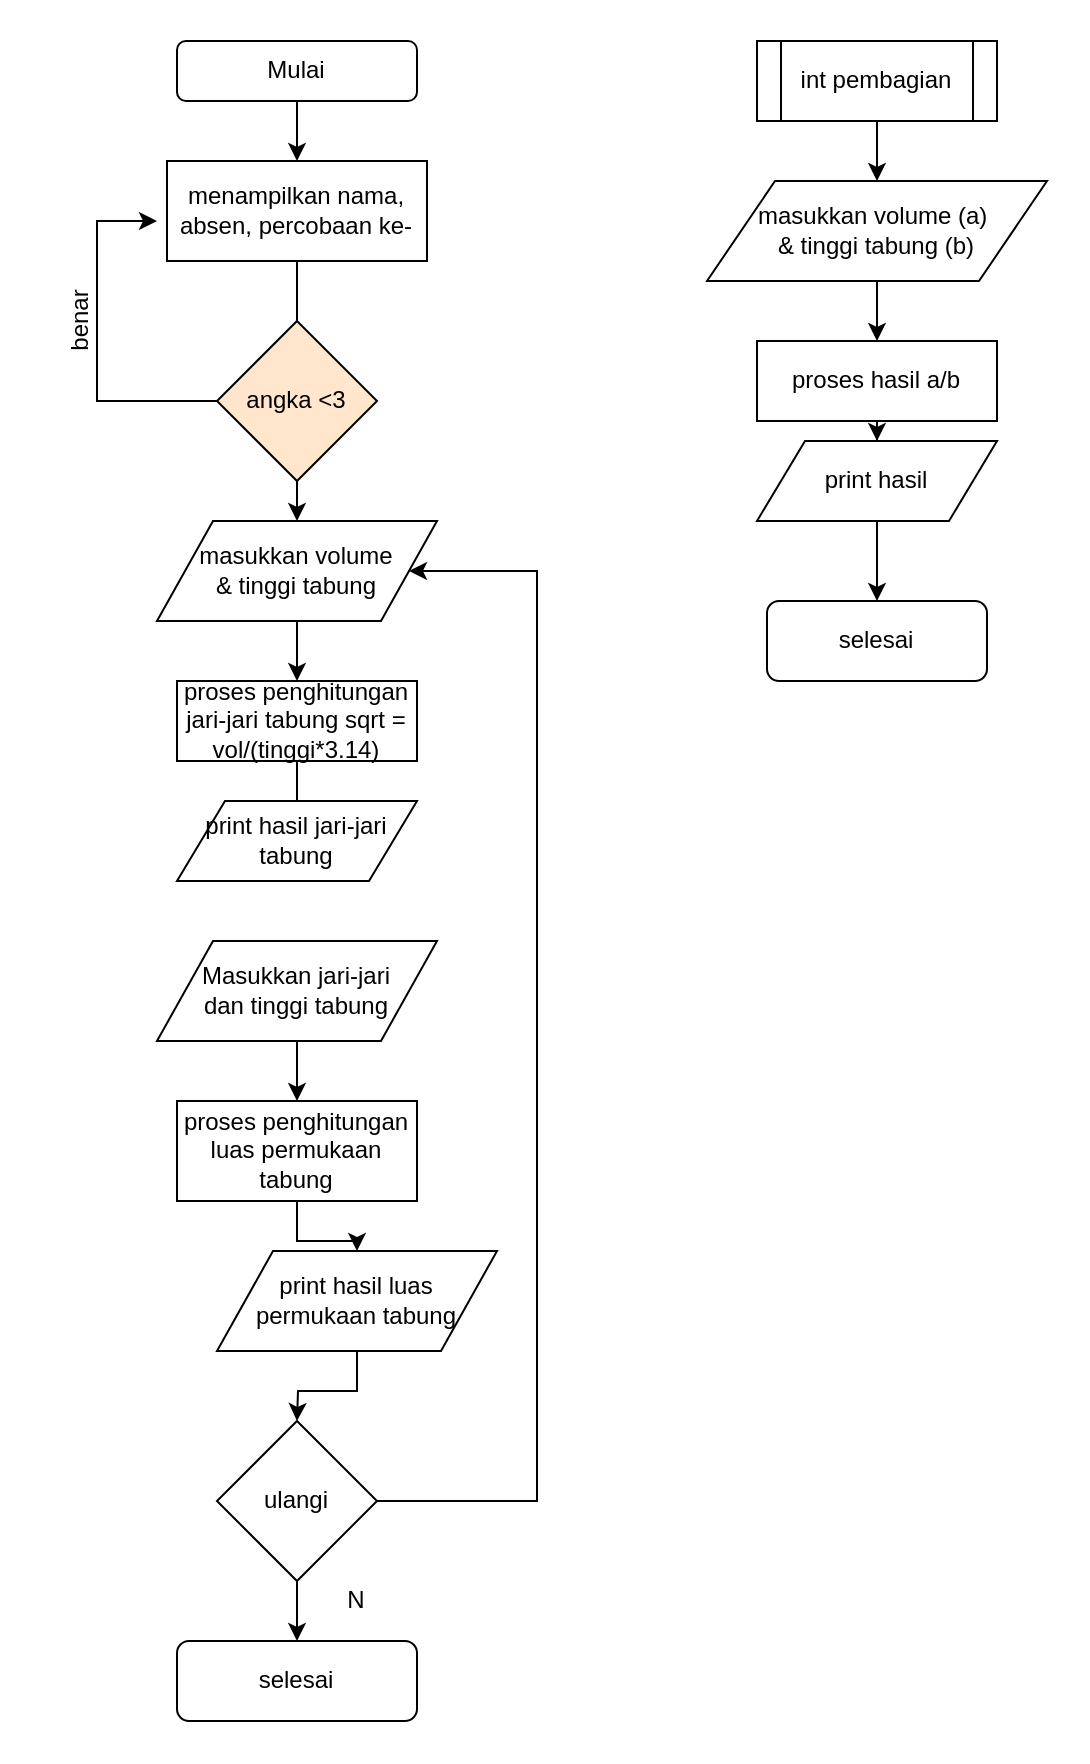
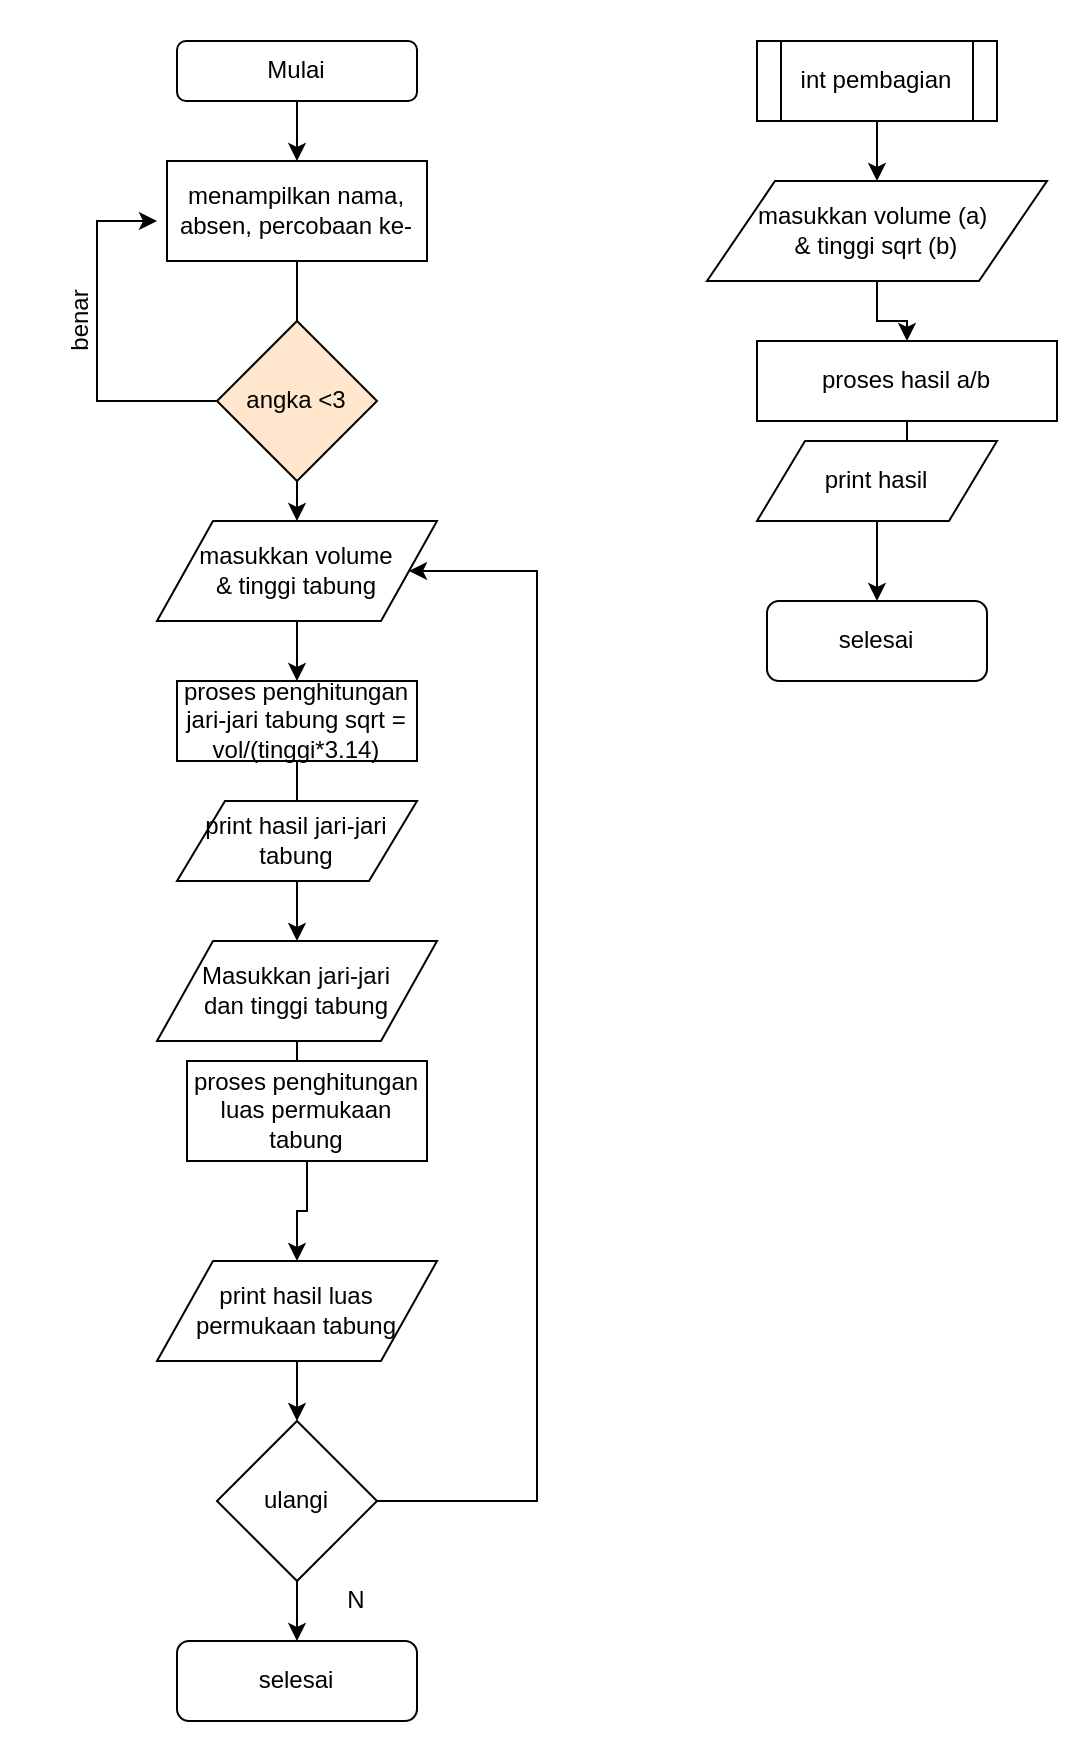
- <mxCell id="29" value="&lt;span&gt;masukkan volume (a)&amp;nbsp;&lt;/span&gt;&lt;br&gt;&lt;span&gt;&amp;amp; tinggi tabung (b)&lt;/span&gt;" style="shape=parallelogram;perimeter=parallelogramPerimeter;whiteSpace=wrap;html=1;" vertex="1" parent="1"><mxGeometry x="353" y="90" width="170" height="50" as="geometry" /></mxCell>
+ <mxCell id="29" value="&lt;span&gt;masukkan volume (a)&amp;nbsp;&lt;/span&gt;&lt;br&gt;&lt;span&gt;&amp;amp; tinggi sqrt (b)&lt;/span&gt;" style="shape=parallelogram;perimeter=parallelogramPerimeter;whiteSpace=wrap;html=1;" vertex="1" parent="1"><mxGeometry x="353" y="90" width="170" height="50" as="geometry" /></mxCell>
- <mxCell id="31" value="proses hasil a/b" style="rounded=0;whiteSpace=wrap;html=1;" vertex="1" parent="1"><mxGeometry x="378" y="170" width="120" height="40" as="geometry" /></mxCell>
+ <mxCell id="31" value="proses hasil a/b" style="rounded=0;whiteSpace=wrap;html=1;" vertex="1" parent="1"><mxGeometry x="378" y="170" width="150" height="40" as="geometry" /></mxCell>
+ <mxCell id="14" style="edgeStyle=orthogonalEdgeStyle;rounded=0;orthogonalLoop=1;jettySize=auto;html=1;" edge="1" parent="1" source="15" target="17"><mxGeometry relative="1" as="geometry"><mxPoint x="148" y="490" as="targetPoint" /></mxGeometry></mxCell>
- <mxCell id="19" value="proses penghitungan luas permukaan tabung" style="rounded=0;whiteSpace=wrap;html=1;" vertex="1" parent="1"><mxGeometry x="88" y="550" width="120" height="50" as="geometry" /></mxCell>
+ <mxCell id="19" value="proses penghitungan luas permukaan tabung" style="rounded=0;whiteSpace=wrap;html=1;" vertex="1" parent="1"><mxGeometry x="93" y="530" width="120" height="50" as="geometry" /></mxCell>
- <mxCell id="21" value="print hasil luas permukaan tabung" style="shape=parallelogram;perimeter=parallelogramPerimeter;whiteSpace=wrap;html=1;" vertex="1" parent="1"><mxGeometry x="108" y="625" width="140" height="50" as="geometry" /></mxCell>
+ <mxCell id="21" value="print hasil luas permukaan tabung" style="shape=parallelogram;perimeter=parallelogramPerimeter;whiteSpace=wrap;html=1;" vertex="1" parent="1"><mxGeometry x="78" y="630" width="140" height="50" as="geometry" /></mxCell>
